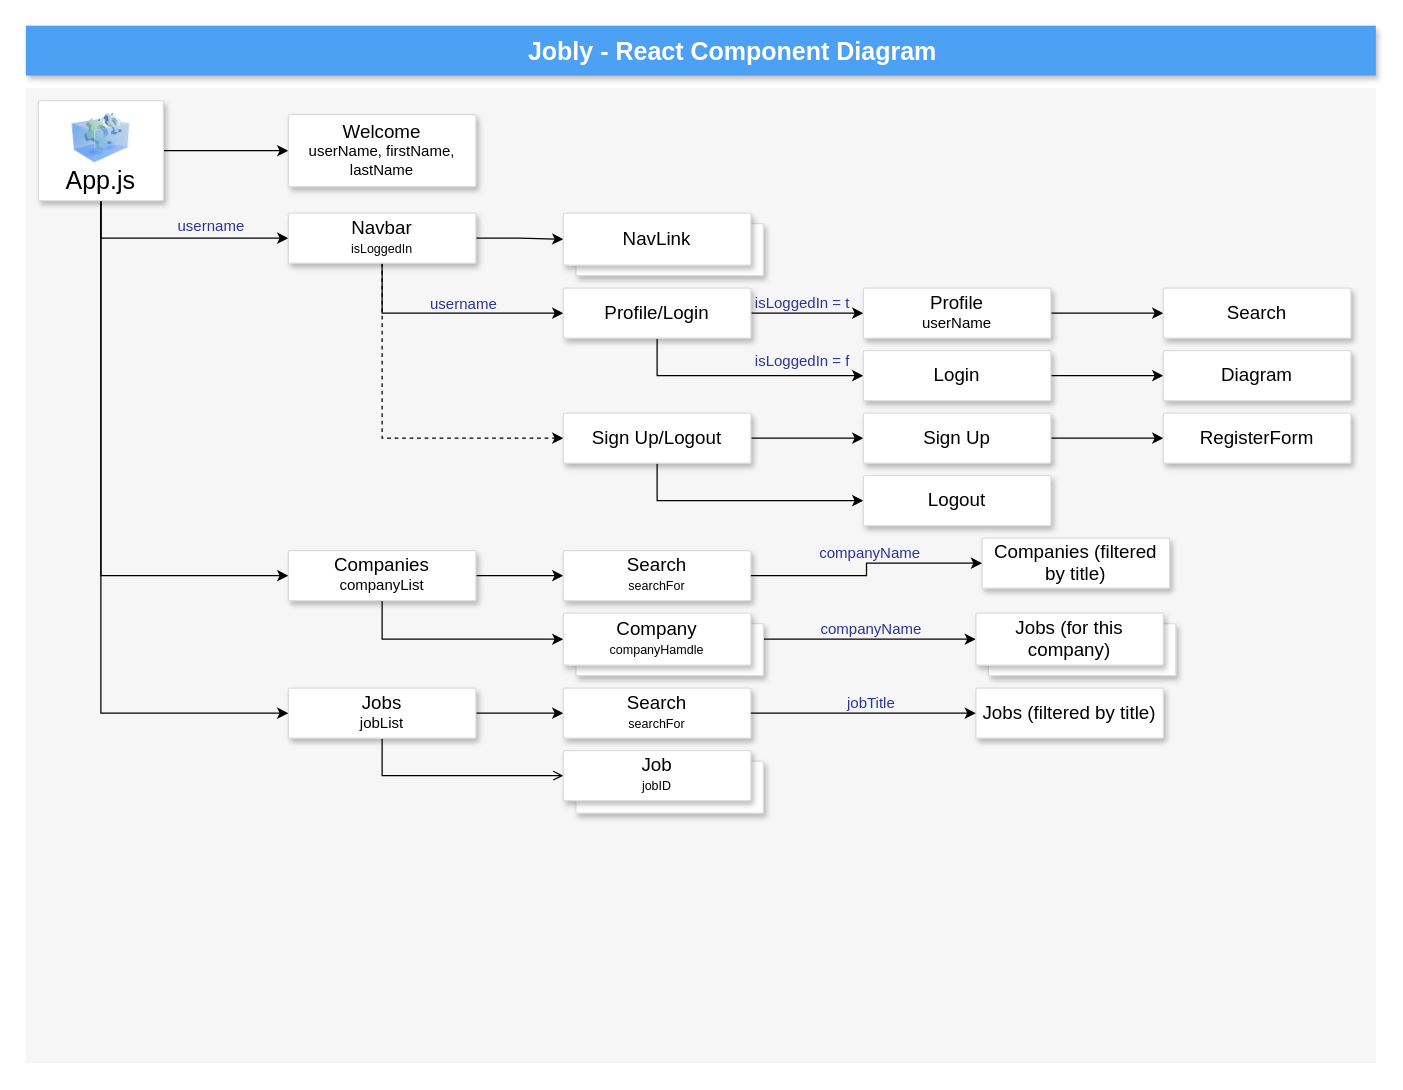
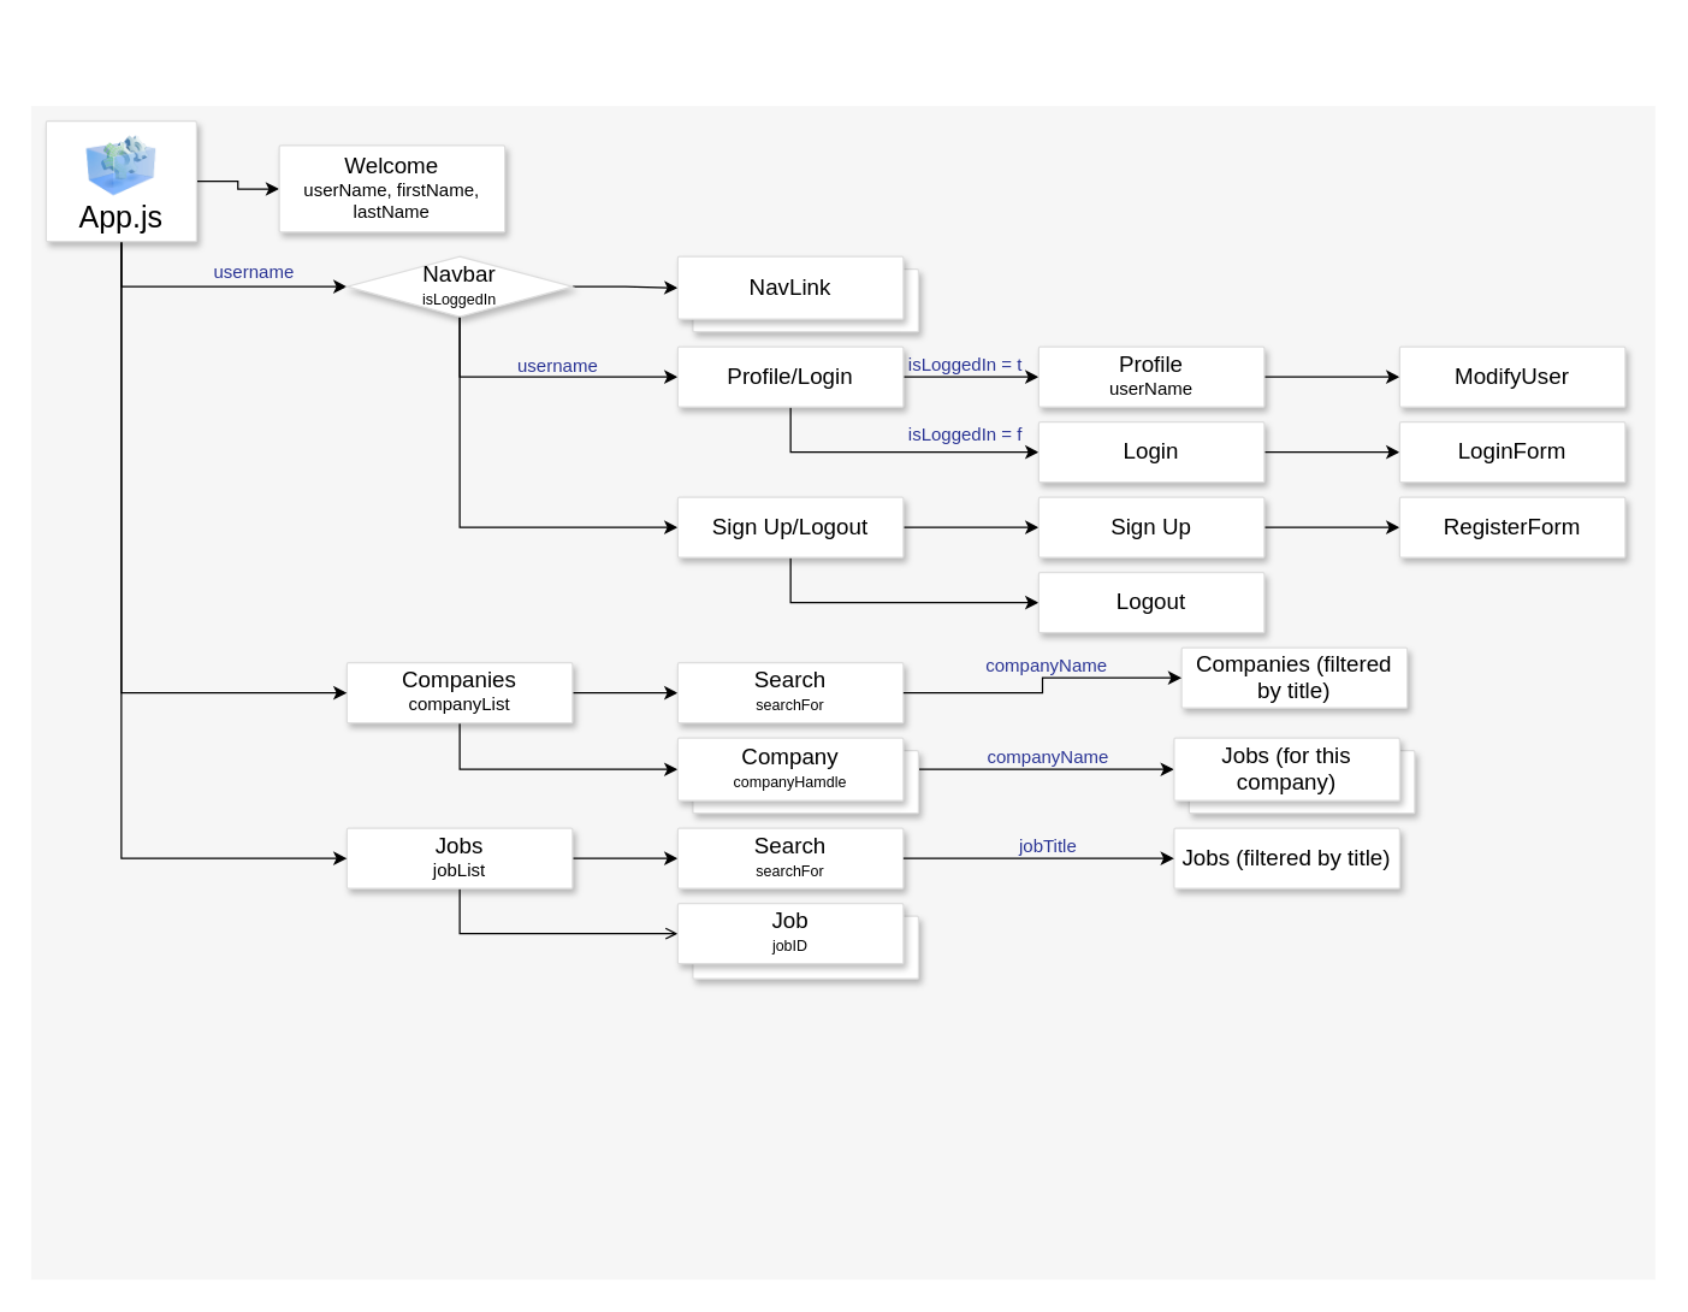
- <mxCell id="66" value="Jobly - React Component Diagram" style="fillColor=#4DA1F5;strokeColor=none;shadow=1;gradientColor=none;fontSize=20;align=center;spacingLeft=50;fontColor=#ffffff;html=1;fontStyle=1;movable=0;resizable=0;rotatable=0;deletable=0;editable=0;connectable=0;" parent="1" vertex="1"><mxGeometry x="20" y="20" width="1080" height="40" as="geometry" /></mxCell>
- <mxCell id="8" value="&lt;font color=&quot;#000000&quot;&gt;&lt;font style=&quot;font-size: 15px;&quot;&gt;Welcome&lt;br&gt;&lt;/font&gt;userName, firstName, lastName&lt;br&gt;&lt;/font&gt;" style="strokeColor=#dddddd;fillColor=#ffffff;shadow=1;strokeWidth=1;rounded=1;absoluteArcSize=1;arcSize=2;labelPosition=center;verticalLabelPosition=middle;align=center;verticalAlign=middle;spacingLeft=0;fontColor=#999999;fontSize=12;whiteSpace=wrap;spacingBottom=2;html=1;movable=1;resizable=1;rotatable=1;deletable=1;editable=1;connectable=1;" parent="2" vertex="1"><mxGeometry x="210" y="21.25" width="150" height="57.5" as="geometry" /></mxCell>
+ <mxCell id="8" value="&lt;font color=&quot;#000000&quot;&gt;&lt;font style=&quot;font-size: 15px;&quot;&gt;Welcome&lt;br&gt;&lt;/font&gt;userName, firstName, lastName&lt;br&gt;&lt;/font&gt;" style="strokeColor=#dddddd;fillColor=#ffffff;shadow=1;strokeWidth=1;rounded=1;absoluteArcSize=1;arcSize=2;labelPosition=center;verticalLabelPosition=middle;align=center;verticalAlign=middle;spacingLeft=0;fontColor=#999999;fontSize=12;whiteSpace=wrap;spacingBottom=2;html=1;movable=1;resizable=1;rotatable=1;deletable=1;editable=1;connectable=1;" parent="2" vertex="1"><mxGeometry x="165" y="26.25" width="150" height="57.5" as="geometry" /></mxCell>
- <mxCell id="11" value="&lt;font color=&quot;#000000&quot;&gt;&lt;font style=&quot;&quot;&gt;&lt;font style=&quot;font-size: 15px;&quot;&gt;Navbar&lt;/font&gt;&lt;br&gt;&lt;/font&gt;&lt;font style=&quot;font-size: 10px;&quot;&gt;isLoggedIn&lt;/font&gt;&lt;br&gt;&lt;/font&gt;" style="strokeColor=#dddddd;fillColor=#ffffff;shadow=1;strokeWidth=1;rounded=1;absoluteArcSize=1;arcSize=2;labelPosition=center;verticalLabelPosition=middle;align=center;verticalAlign=middle;spacingLeft=0;fontColor=#999999;fontSize=12;whiteSpace=wrap;spacingBottom=2;html=1;movable=1;resizable=1;rotatable=1;deletable=1;editable=1;connectable=1;" parent="2" vertex="1"><mxGeometry x="210" y="100" width="150" height="40" as="geometry" /></mxCell>
+ <mxCell id="11" value="&lt;font color=&quot;#000000&quot;&gt;&lt;font style=&quot;&quot;&gt;&lt;font style=&quot;font-size: 15px;&quot;&gt;Navbar&lt;/font&gt;&lt;br&gt;&lt;/font&gt;&lt;font style=&quot;font-size: 10px;&quot;&gt;isLoggedIn&lt;/font&gt;&lt;br&gt;&lt;/font&gt;" style="rhombus;strokeColor=#dddddd;fillColor=#ffffff;shadow=1;strokeWidth=1;absoluteArcSize=1;arcSize=2;labelPosition=center;verticalLabelPosition=middle;align=center;verticalAlign=middle;spacingLeft=0;fontColor=#999999;fontSize=12;whiteSpace=wrap;spacingBottom=2;html=1;movable=1;resizable=1;rotatable=1;deletable=1;editable=1;connectable=1;" parent="2" vertex="1"><mxGeometry x="210" y="100" width="150" height="40" as="geometry" /></mxCell>
- <mxCell id="58" value="&lt;font color=&quot;#000000&quot;&gt;&lt;font style=&quot;font-size: 15px;&quot;&gt;Search&lt;/font&gt;&lt;br&gt;&lt;/font&gt;" style="strokeColor=#dddddd;fillColor=#ffffff;shadow=1;strokeWidth=1;rounded=1;absoluteArcSize=1;arcSize=2;labelPosition=center;verticalLabelPosition=middle;align=center;verticalAlign=middle;spacingLeft=0;fontColor=#999999;fontSize=12;whiteSpace=wrap;spacingBottom=2;html=1;movable=1;resizable=1;rotatable=1;deletable=1;editable=1;connectable=1;" vertex="1" parent="2"><mxGeometry x="910" y="160" width="150" height="40" as="geometry" /></mxCell>
+ <mxCell id="58" value="&lt;font color=&quot;#000000&quot;&gt;&lt;font style=&quot;font-size: 15px;&quot;&gt;ModifyUser&lt;/font&gt;&lt;br&gt;&lt;/font&gt;" style="strokeColor=#dddddd;fillColor=#ffffff;shadow=1;strokeWidth=1;rounded=1;absoluteArcSize=1;arcSize=2;labelPosition=center;verticalLabelPosition=middle;align=center;verticalAlign=middle;spacingLeft=0;fontColor=#999999;fontSize=12;whiteSpace=wrap;spacingBottom=2;html=1;movable=1;resizable=1;rotatable=1;deletable=1;editable=1;connectable=1;" vertex="1" parent="2"><mxGeometry x="910" y="160" width="150" height="40" as="geometry" /></mxCell>
- <mxCell id="61" value="&lt;font color=&quot;#000000&quot;&gt;&lt;font style=&quot;font-size: 15px;&quot;&gt;Diagram&lt;/font&gt;&lt;br&gt;&lt;/font&gt;" style="strokeColor=#dddddd;fillColor=#ffffff;shadow=1;strokeWidth=1;rounded=1;absoluteArcSize=1;arcSize=2;labelPosition=center;verticalLabelPosition=middle;align=center;verticalAlign=middle;spacingLeft=0;fontColor=#999999;fontSize=12;whiteSpace=wrap;spacingBottom=2;html=1;movable=1;resizable=1;rotatable=1;deletable=1;editable=1;connectable=1;" vertex="1" parent="2"><mxGeometry x="910" y="210" width="150" height="40" as="geometry" /></mxCell>
+ <mxCell id="61" value="&lt;font color=&quot;#000000&quot;&gt;&lt;font style=&quot;font-size: 15px;&quot;&gt;LoginForm&lt;/font&gt;&lt;br&gt;&lt;/font&gt;" style="strokeColor=#dddddd;fillColor=#ffffff;shadow=1;strokeWidth=1;rounded=1;absoluteArcSize=1;arcSize=2;labelPosition=center;verticalLabelPosition=middle;align=center;verticalAlign=middle;spacingLeft=0;fontColor=#999999;fontSize=12;whiteSpace=wrap;spacingBottom=2;html=1;movable=1;resizable=1;rotatable=1;deletable=1;editable=1;connectable=1;" vertex="1" parent="2"><mxGeometry x="910" y="210" width="150" height="40" as="geometry" /></mxCell>
- <mxCell id="7" style="edgeStyle=orthogonalEdgeStyle;rounded=0;orthogonalLoop=1;jettySize=auto;html=1;exitX=0.5;exitY=1;exitDx=0;exitDy=0;entryX=0;entryY=0.5;entryDx=0;entryDy=0;fontSize=15;fontColor=#2B3595;dashed=1;" parent="2" source="11" target="14" edge="1"><mxGeometry relative="1" as="geometry" /></mxCell>
+ <mxCell id="7" style="edgeStyle=orthogonalEdgeStyle;rounded=0;orthogonalLoop=1;jettySize=auto;html=1;exitX=0.5;exitY=1;exitDx=0;exitDy=0;entryX=0;entryY=0.5;entryDx=0;entryDy=0;fontSize=15;fontColor=#2B3595;" parent="2" source="11" target="14" edge="1"><mxGeometry relative="1" as="geometry" /></mxCell>
